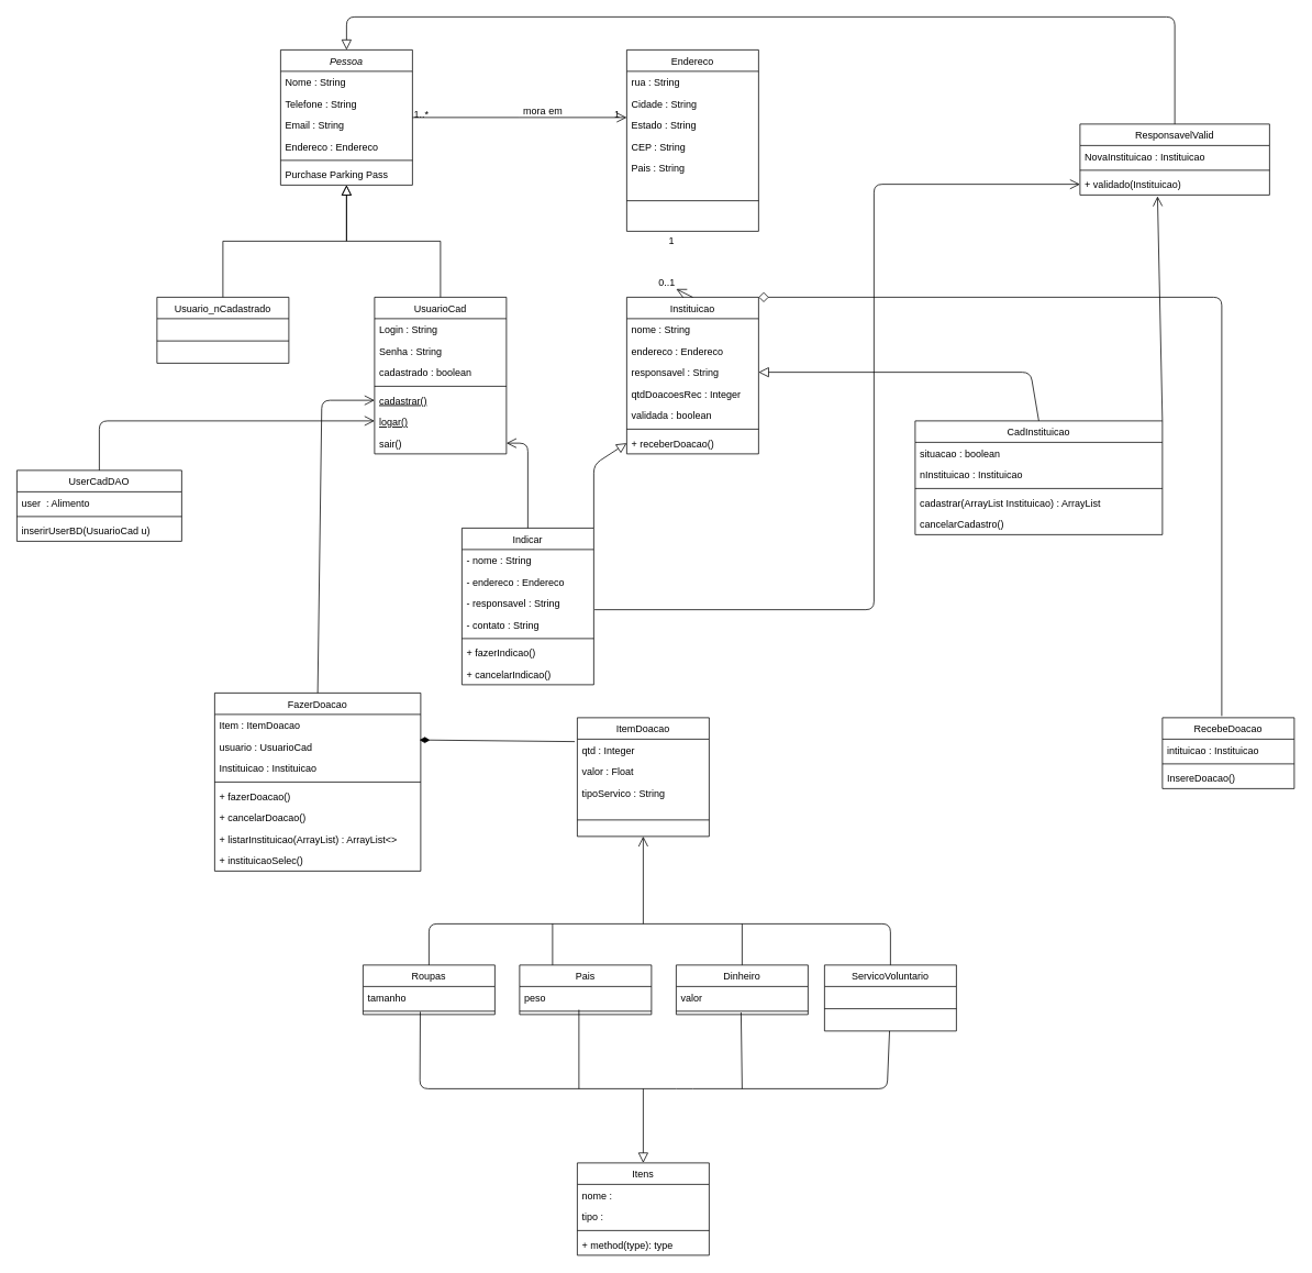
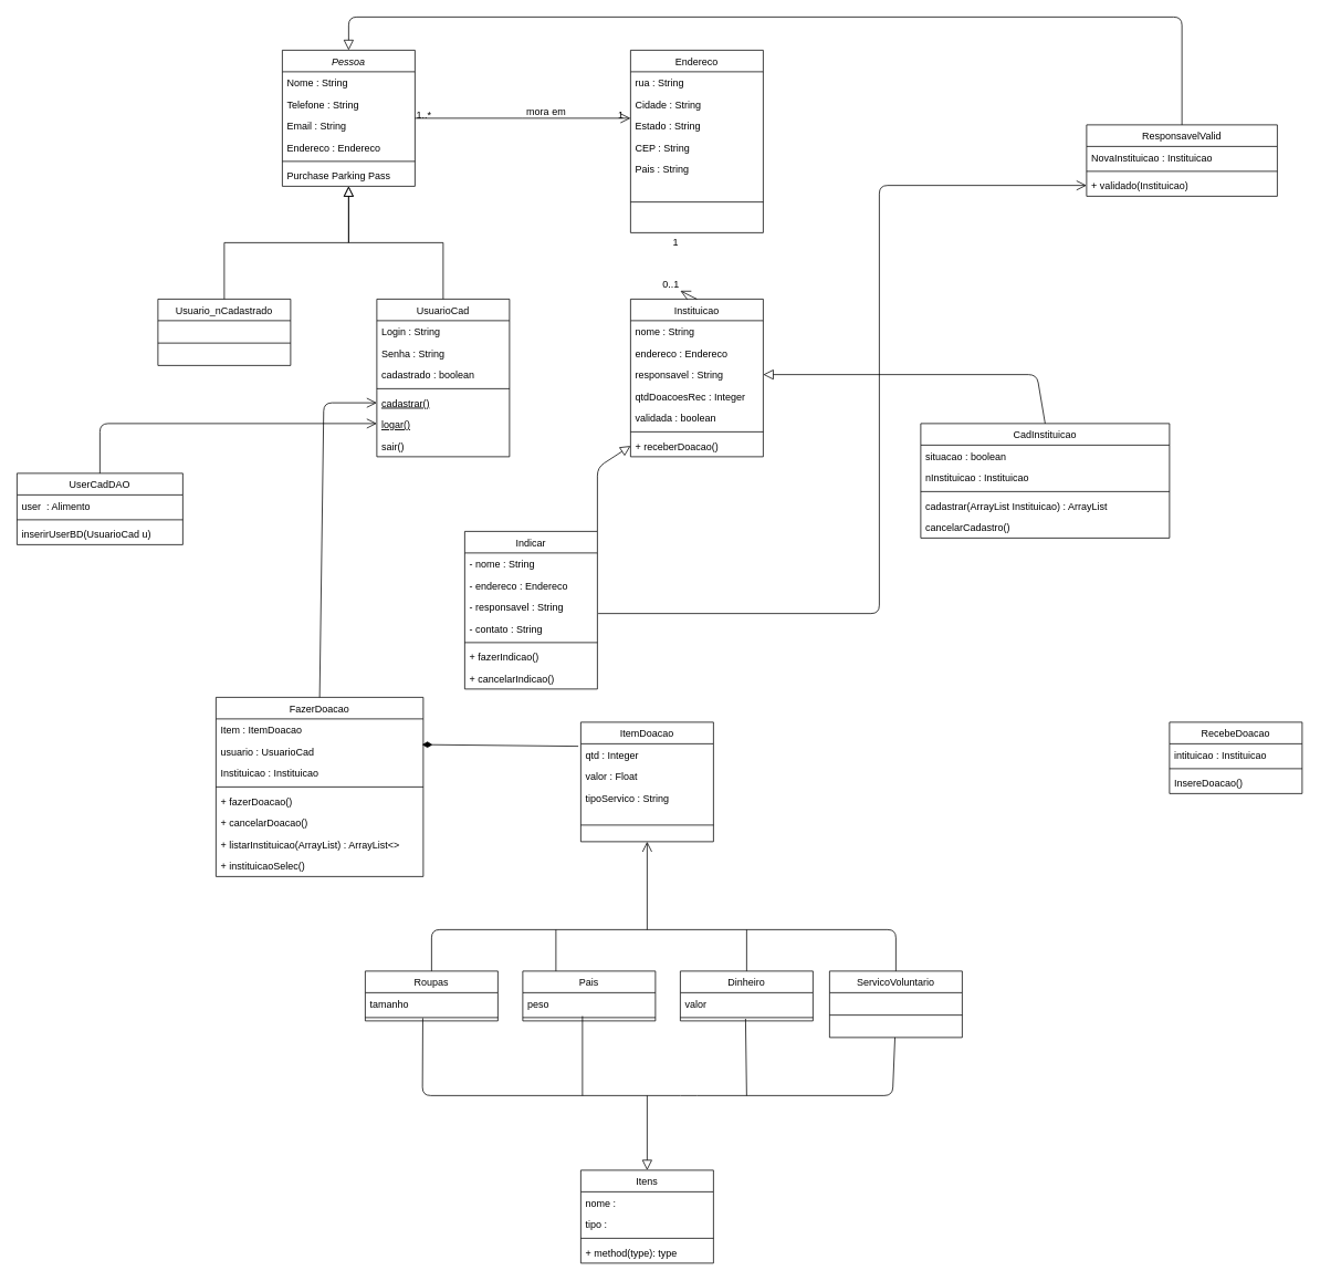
- <mxCell id="67" value="" style="endArrow=diamond;html=1;exitX=0.45;exitY=-0.023;exitDx=0;exitDy=0;endFill=0;exitPerimeter=0;endSize=10;entryX=1;entryY=0;entryDx=0;entryDy=0;" parent="1" source="54" target="32" edge="1"><mxGeometry width="50" height="50" relative="1" as="geometry"><mxPoint x="870" y="510" as="sourcePoint" /><mxPoint x="930" y="430" as="targetPoint" /><Array as="points"><mxPoint x="1482" y="360" /></Array></mxGeometry></mxCell>
- <mxCell id="116" value="" style="endArrow=open;html=1;endSize=10;strokeWidth=1;entryX=0.409;entryY=1.058;entryDx=0;entryDy=0;entryPerimeter=0;exitX=1;exitY=0;exitDx=0;exitDy=0;endFill=0;" parent="1" source="109" target="80" edge="1"><mxGeometry width="50" height="50" relative="1" as="geometry"><mxPoint x="1340" y="350" as="sourcePoint" /><mxPoint x="1390" y="300" as="targetPoint" /></mxGeometry></mxCell>
- <mxCell id="76" value="" style="endArrow=open;html=1;entryX=1;entryY=0.5;entryDx=0;entryDy=0;exitX=0.5;exitY=0;exitDx=0;exitDy=0;endFill=0;endSize=10;" parent="1" source="68" target="16" edge="1"><mxGeometry width="50" height="50" relative="1" as="geometry"><mxPoint x="600" y="580" as="sourcePoint" /><mxPoint x="650" y="530" as="targetPoint" /><Array as="points"><mxPoint x="640" y="537" /></Array></mxGeometry></mxCell>
